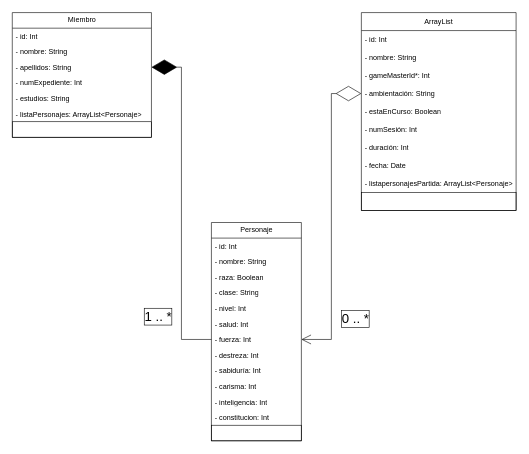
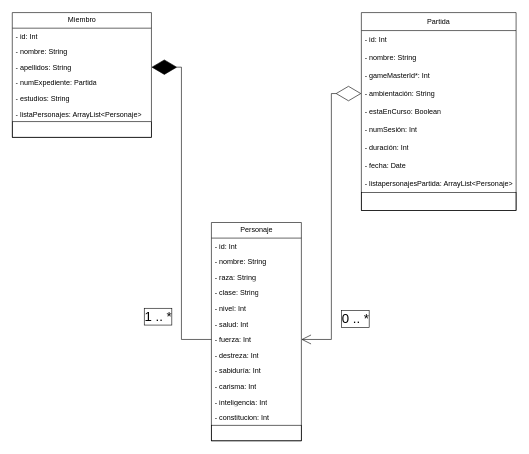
- <mxCell id="26" value="ArrayList" style="swimlane;fontStyle=0;childLayout=stackLayout;horizontal=1;startSize=30;horizontalStack=0;resizeParent=1;resizeParentMax=0;resizeLast=0;collapsible=1;marginBottom=0;whiteSpace=wrap;html=1;" parent="1" vertex="1"><mxGeometry x="602" y="20" width="258" height="330" as="geometry" /></mxCell>
+ <mxCell id="26" value="Partida" style="swimlane;fontStyle=0;childLayout=stackLayout;horizontal=1;startSize=30;horizontalStack=0;resizeParent=1;resizeParentMax=0;resizeLast=0;collapsible=1;marginBottom=0;whiteSpace=wrap;html=1;" parent="1" vertex="1"><mxGeometry x="602" y="20" width="258" height="330" as="geometry" /></mxCell>
- <mxCell id="8" value="- numExpediente: Int" style="text;strokeColor=none;fillColor=none;align=left;verticalAlign=top;spacingLeft=4;spacingRight=4;overflow=hidden;rotatable=0;points=[[0,0.5],[1,0.5]];portConstraint=eastwest;whiteSpace=wrap;html=1;" parent="4" vertex="1"><mxGeometry y="104" width="232" height="26" as="geometry" /></mxCell>
+ <mxCell id="8" value="- numExpediente: Partida" style="text;strokeColor=none;fillColor=none;align=left;verticalAlign=top;spacingLeft=4;spacingRight=4;overflow=hidden;rotatable=0;points=[[0,0.5],[1,0.5]];portConstraint=eastwest;whiteSpace=wrap;html=1;" parent="4" vertex="1"><mxGeometry y="104" width="232" height="26" as="geometry" /></mxCell>
- <mxCell id="15" value="- raza: Boolean" style="text;strokeColor=none;fillColor=none;align=left;verticalAlign=top;spacingLeft=4;spacingRight=4;overflow=hidden;rotatable=0;points=[[0,0.5],[1,0.5]];portConstraint=eastwest;whiteSpace=wrap;html=1;" parent="12" vertex="1"><mxGeometry y="78" width="150" height="26" as="geometry" /></mxCell>
+ <mxCell id="15" value="- raza: String" style="text;strokeColor=none;fillColor=none;align=left;verticalAlign=top;spacingLeft=4;spacingRight=4;overflow=hidden;rotatable=0;points=[[0,0.5],[1,0.5]];portConstraint=eastwest;whiteSpace=wrap;html=1;" parent="12" vertex="1"><mxGeometry y="78" width="150" height="26" as="geometry" /></mxCell>
